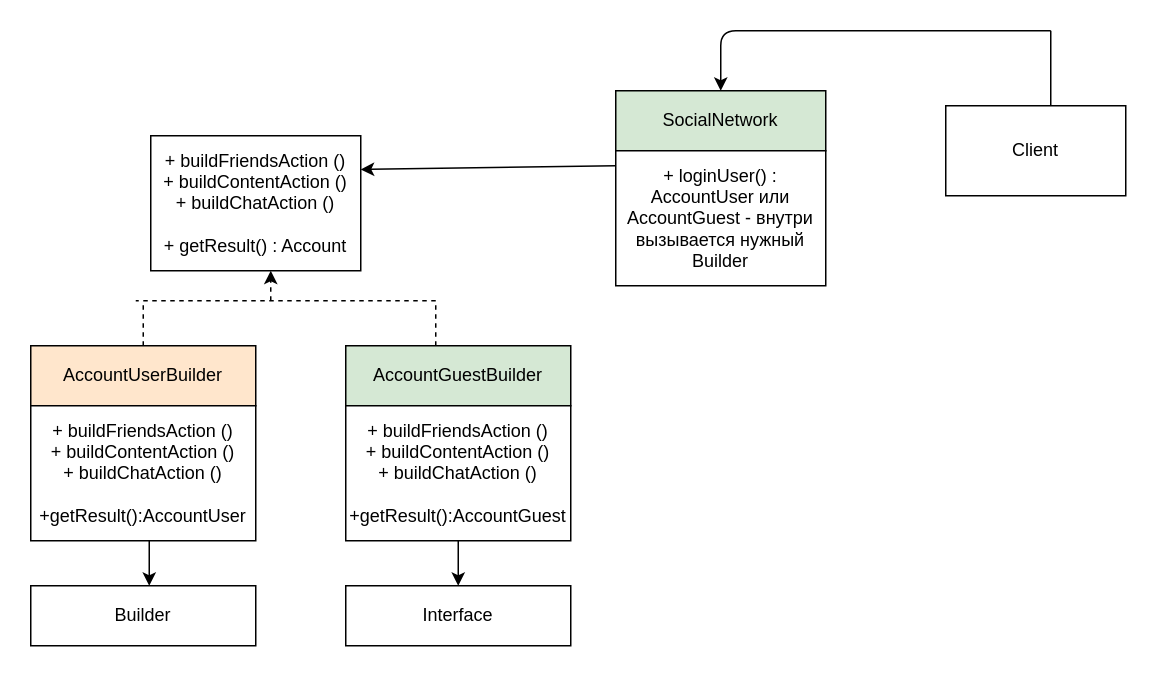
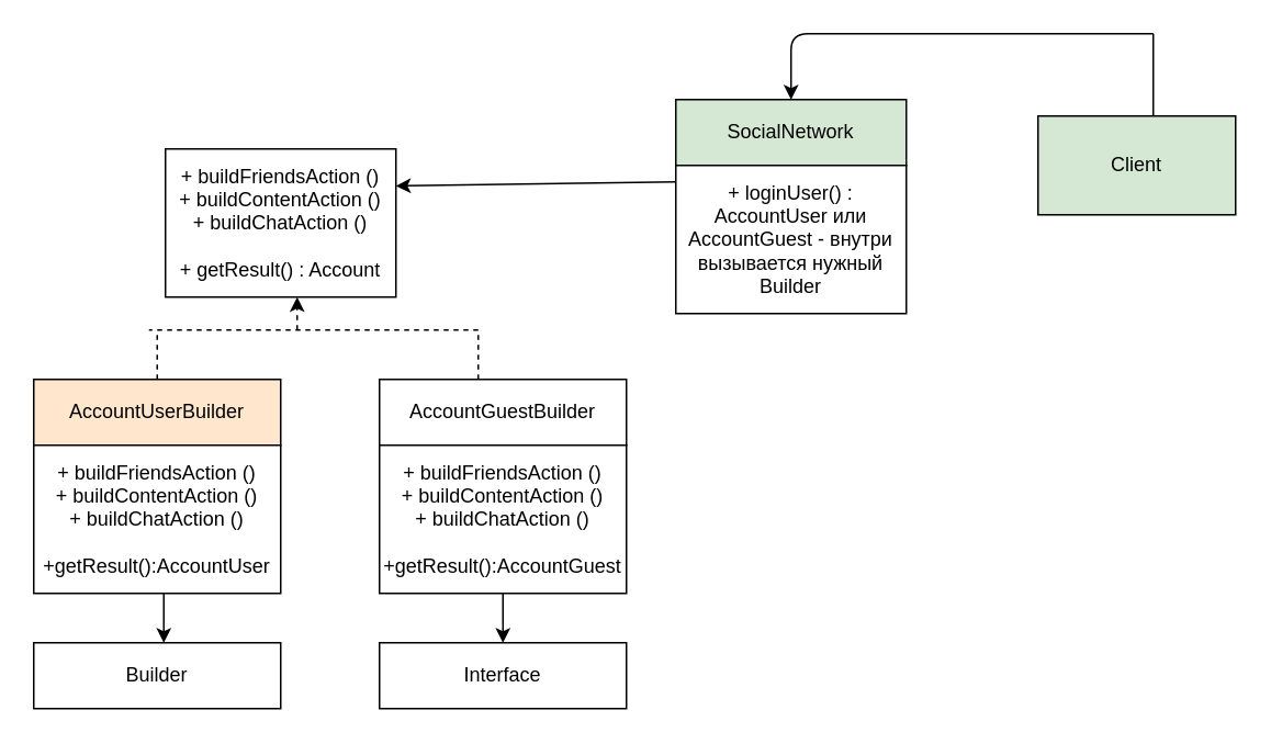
- <mxCell id="13" value="Client" style="rounded=0;whiteSpace=wrap;html=1;" vertex="1" parent="1"><mxGeometry x="630" y="70" width="120" height="60" as="geometry" /></mxCell>
+ <mxCell id="13" value="Client" style="rounded=0;whiteSpace=wrap;html=1;fillColor=#d5e8d4;" vertex="1" parent="1"><mxGeometry x="630" y="70" width="120" height="60" as="geometry" /></mxCell>
- <mxCell id="5" value="AccountGuestBuilder" style="rounded=0;whiteSpace=wrap;html=1;fillColor=#d5e8d4;" vertex="1" parent="1"><mxGeometry x="230" y="230" width="150" height="40" as="geometry" /></mxCell>
+ <mxCell id="5" value="AccountGuestBuilder" style="rounded=0;whiteSpace=wrap;html=1;" vertex="1" parent="1"><mxGeometry x="230" y="230" width="150" height="40" as="geometry" /></mxCell>
